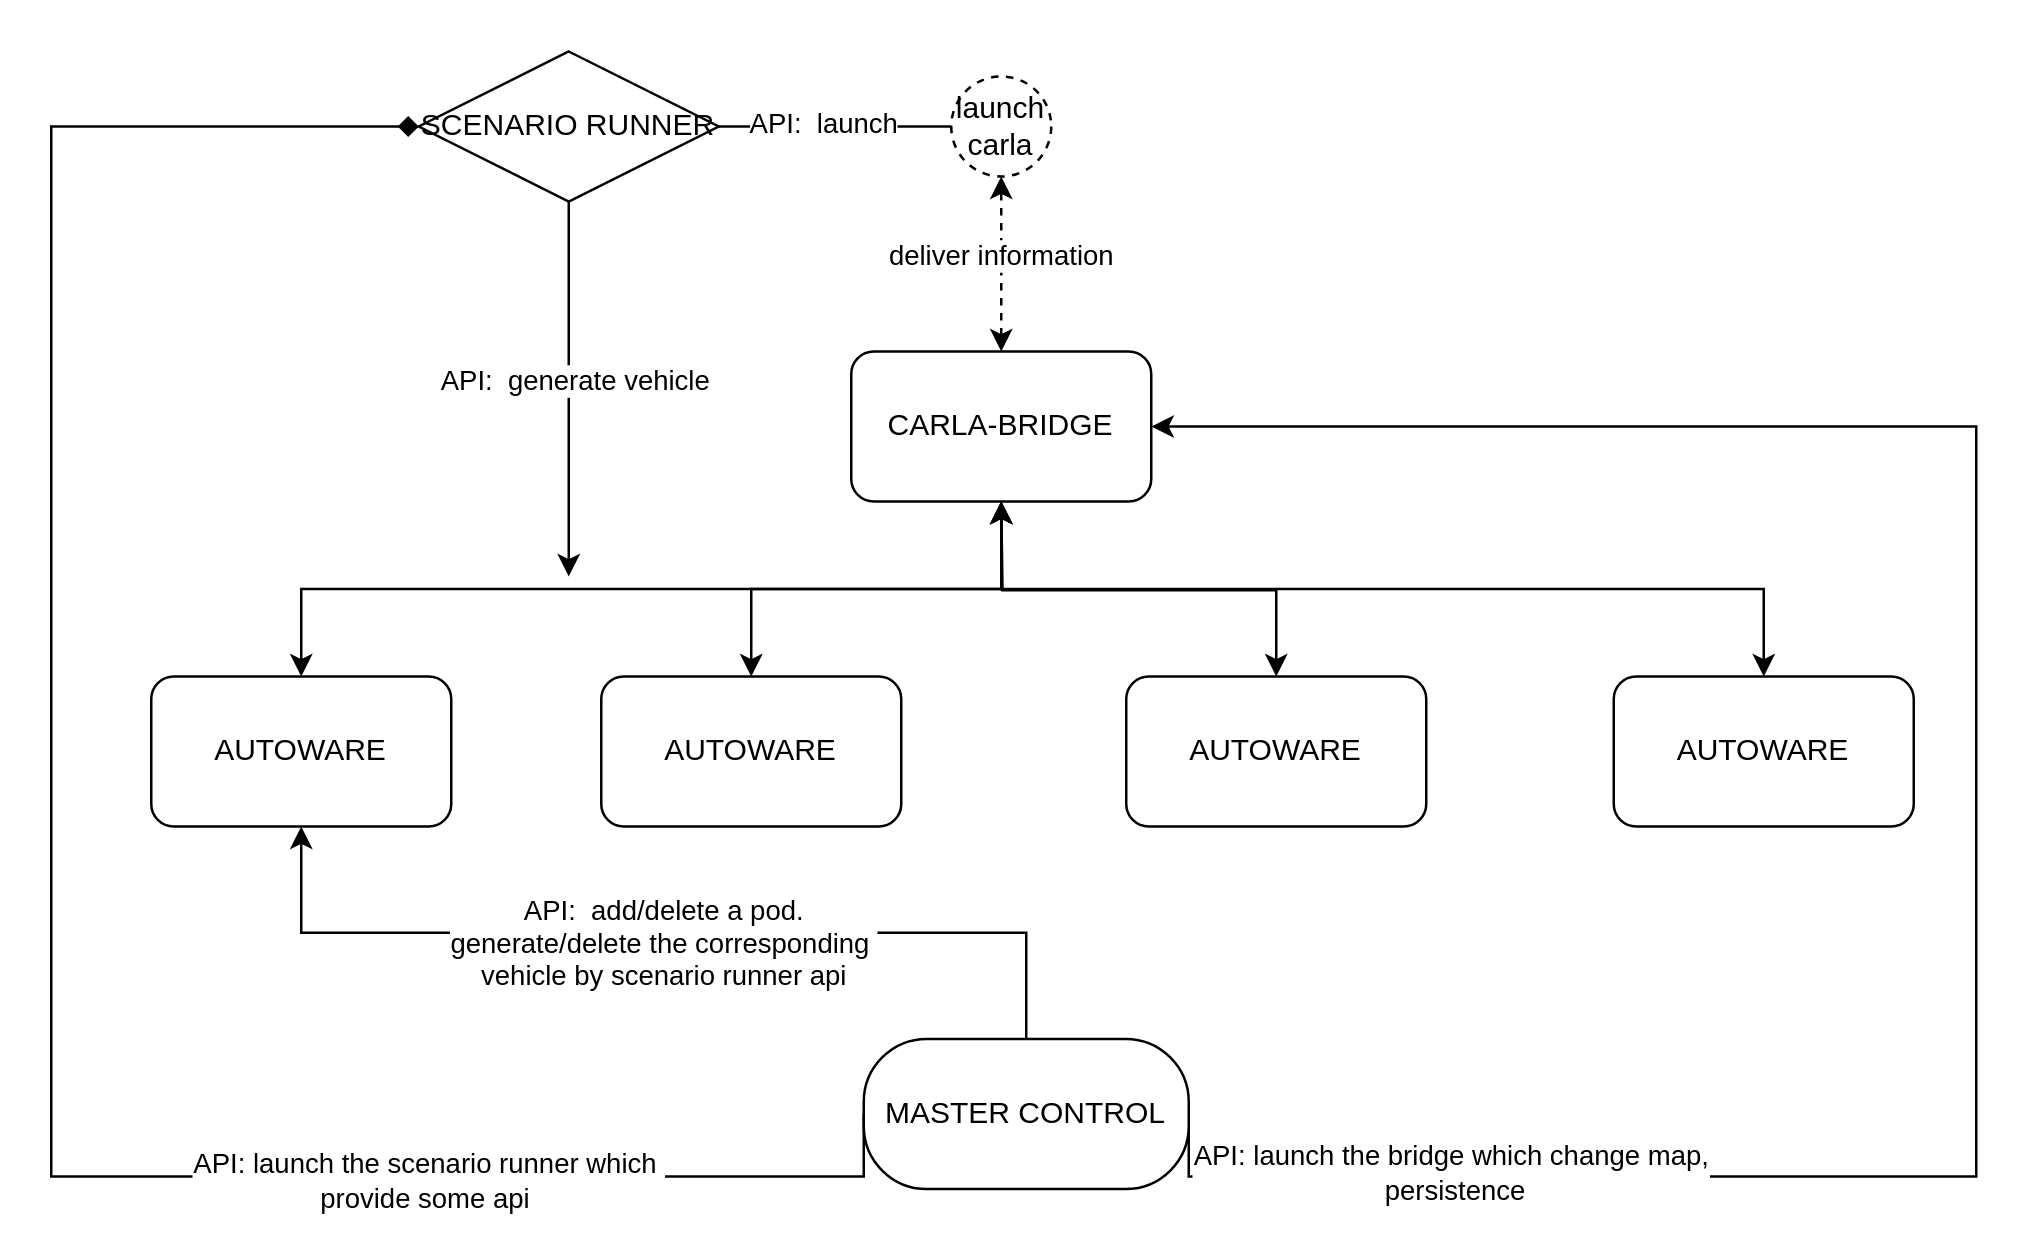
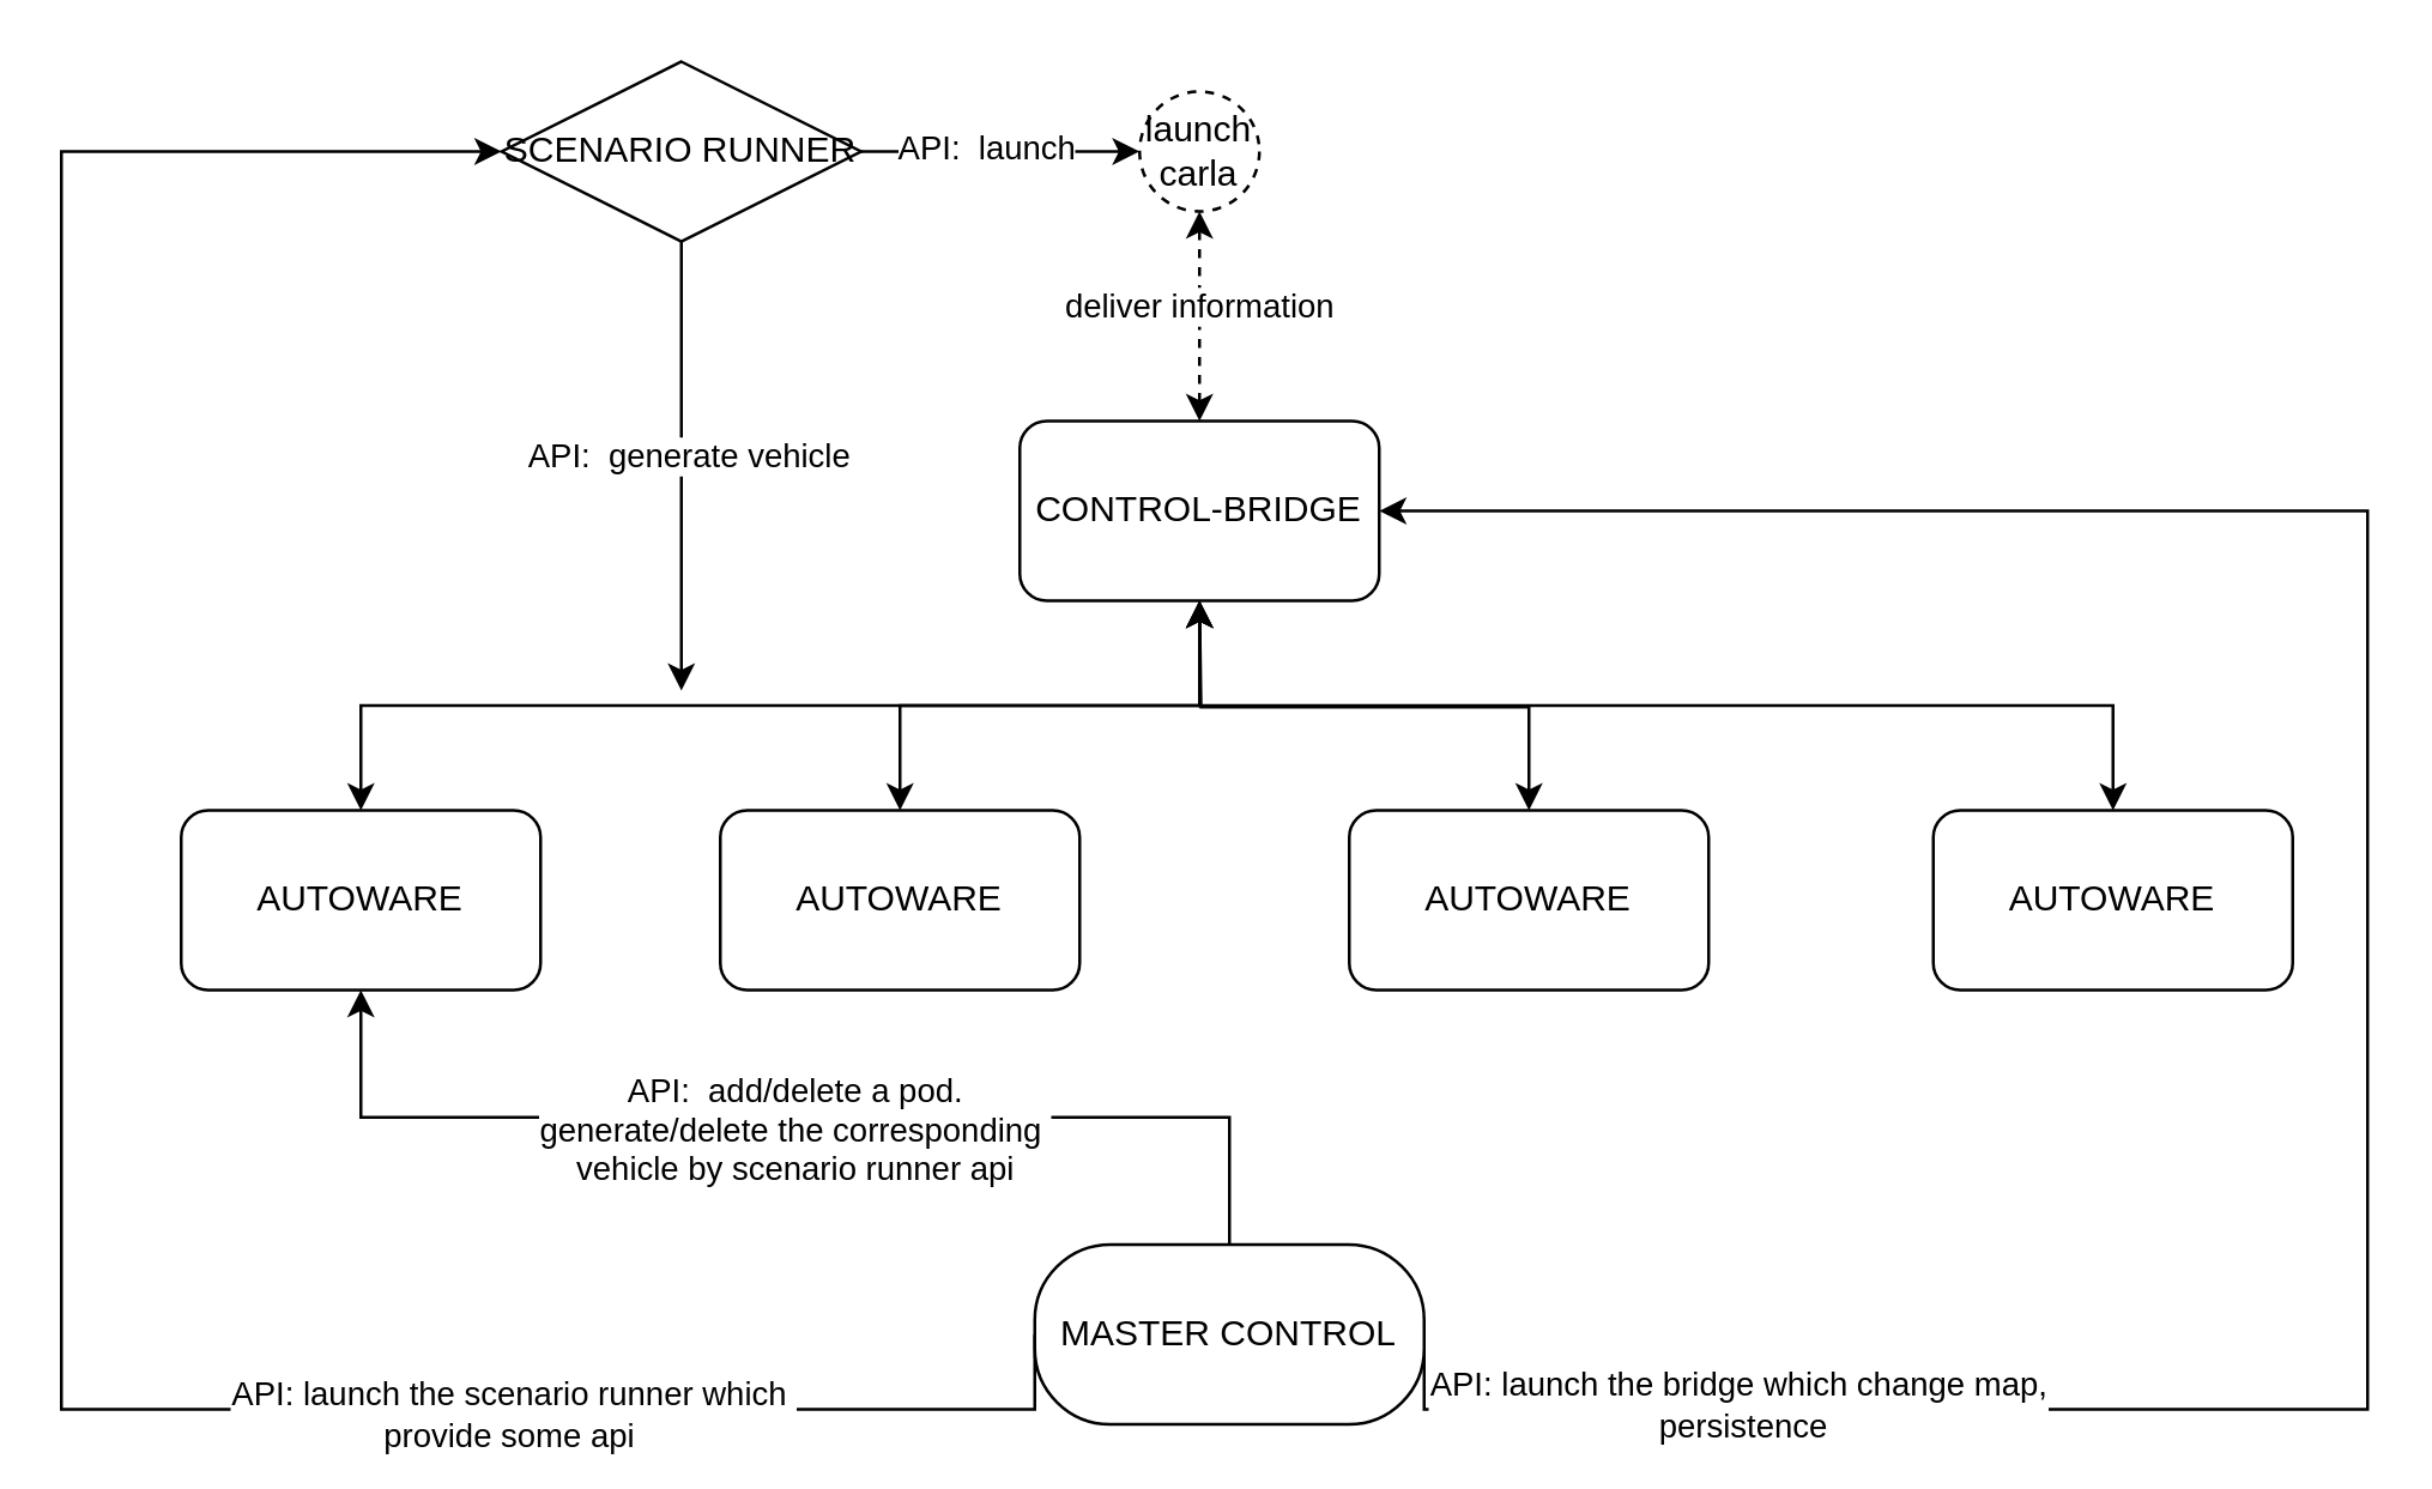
- <mxCell id="6" style="edgeStyle=orthogonalEdgeStyle;rounded=0;orthogonalLoop=1;jettySize=auto;html=1;exitX=0;exitY=0.5;exitDx=0;exitDy=0;entryX=0;entryY=0.5;entryDx=0;entryDy=0;endArrow=diamond;" parent="1" source="8" target="13" edge="1"><mxGeometry relative="1" as="geometry"><Array as="points"><mxPoint x="20" y="470" /><mxPoint x="20" y="50" /></Array></mxGeometry></mxCell>
+ <mxCell id="6" style="edgeStyle=orthogonalEdgeStyle;rounded=0;orthogonalLoop=1;jettySize=auto;html=1;exitX=0;exitY=0.5;exitDx=0;exitDy=0;entryX=0;entryY=0.5;entryDx=0;entryDy=0;" parent="1" source="8" target="13" edge="1"><mxGeometry relative="1" as="geometry"><Array as="points"><mxPoint x="20" y="470" /><mxPoint x="20" y="50" /></Array></mxGeometry></mxCell>
- <mxCell id="9" value="" style="edgeStyle=orthogonalEdgeStyle;rounded=0;orthogonalLoop=1;jettySize=auto;html=1;endArrow=none;" parent="1" source="13" target="25" edge="1"><mxGeometry relative="1" as="geometry" /></mxCell>
+ <mxCell id="9" value="" style="edgeStyle=orthogonalEdgeStyle;rounded=0;orthogonalLoop=1;jettySize=auto;html=1;" parent="1" source="13" target="25" edge="1"><mxGeometry relative="1" as="geometry" /></mxCell>
- <mxCell id="18" value="CARLA-BRIDGE" style="rounded=1;whiteSpace=wrap;html=1;" parent="1" vertex="1"><mxGeometry x="340" y="140" width="120" height="60" as="geometry" /></mxCell>
+ <mxCell id="18" value="CONTROL-BRIDGE" style="rounded=1;whiteSpace=wrap;html=1;" parent="1" vertex="1"><mxGeometry x="340" y="140" width="120" height="60" as="geometry" /></mxCell>
